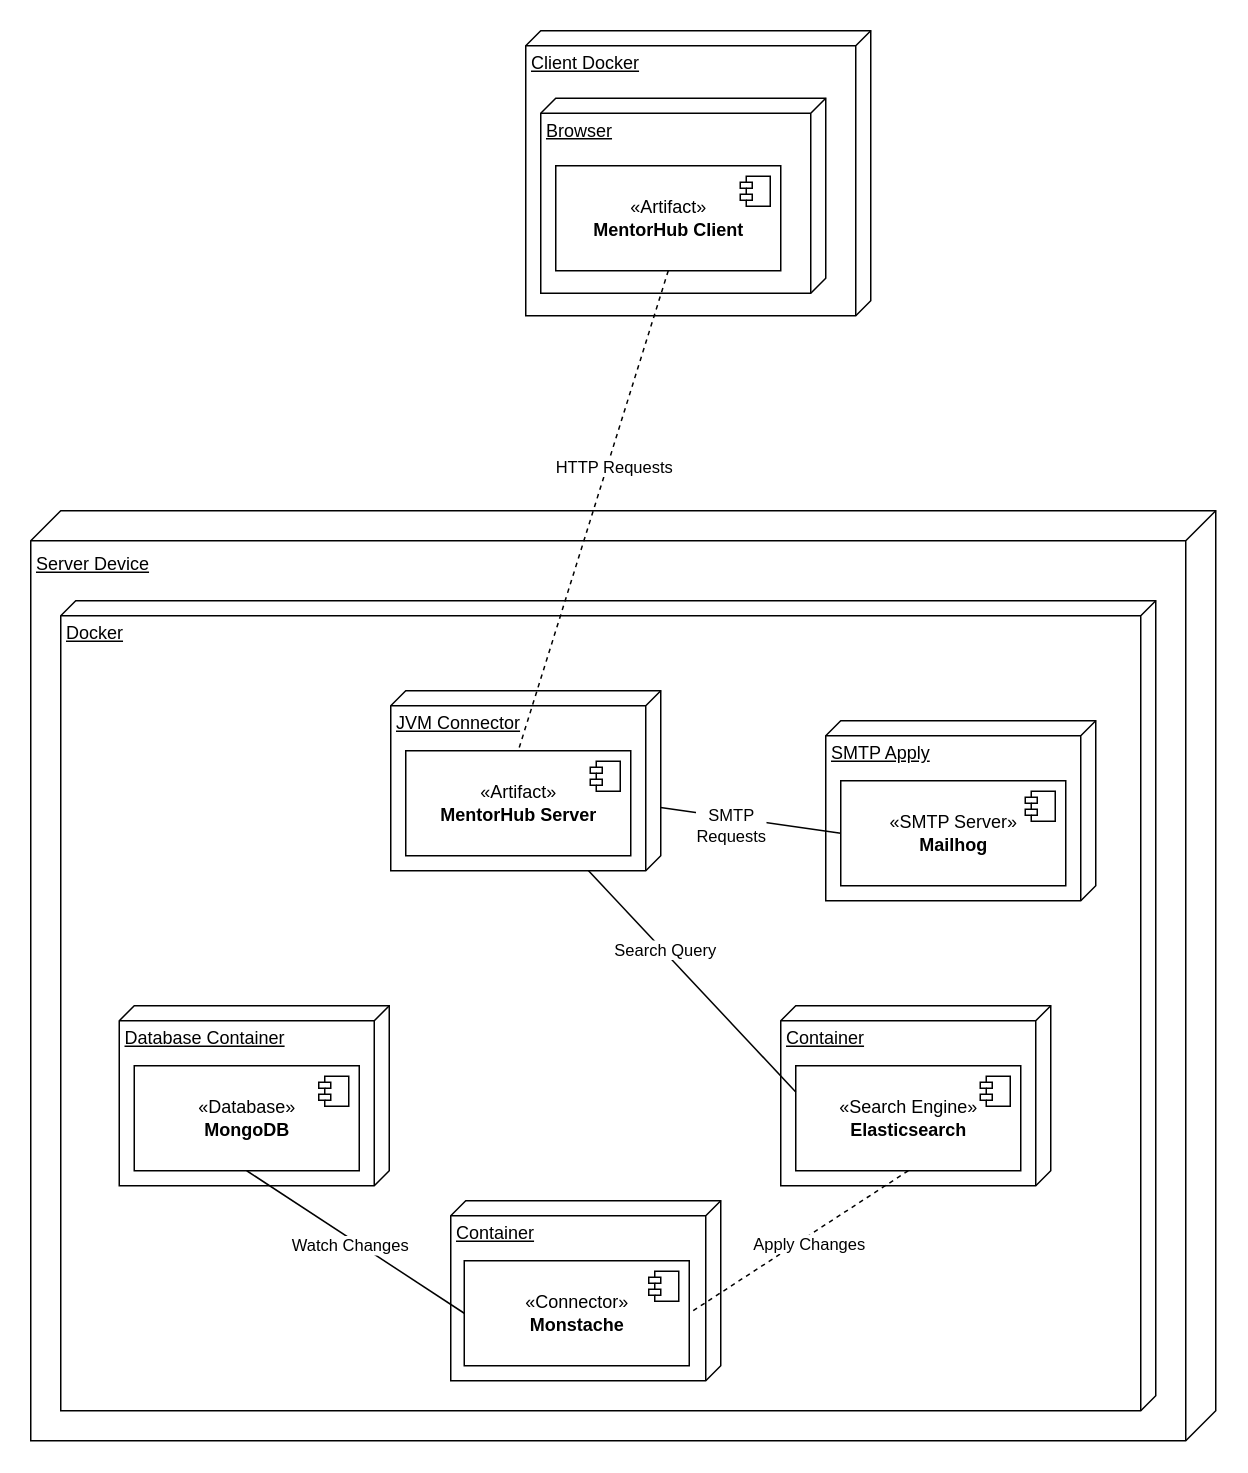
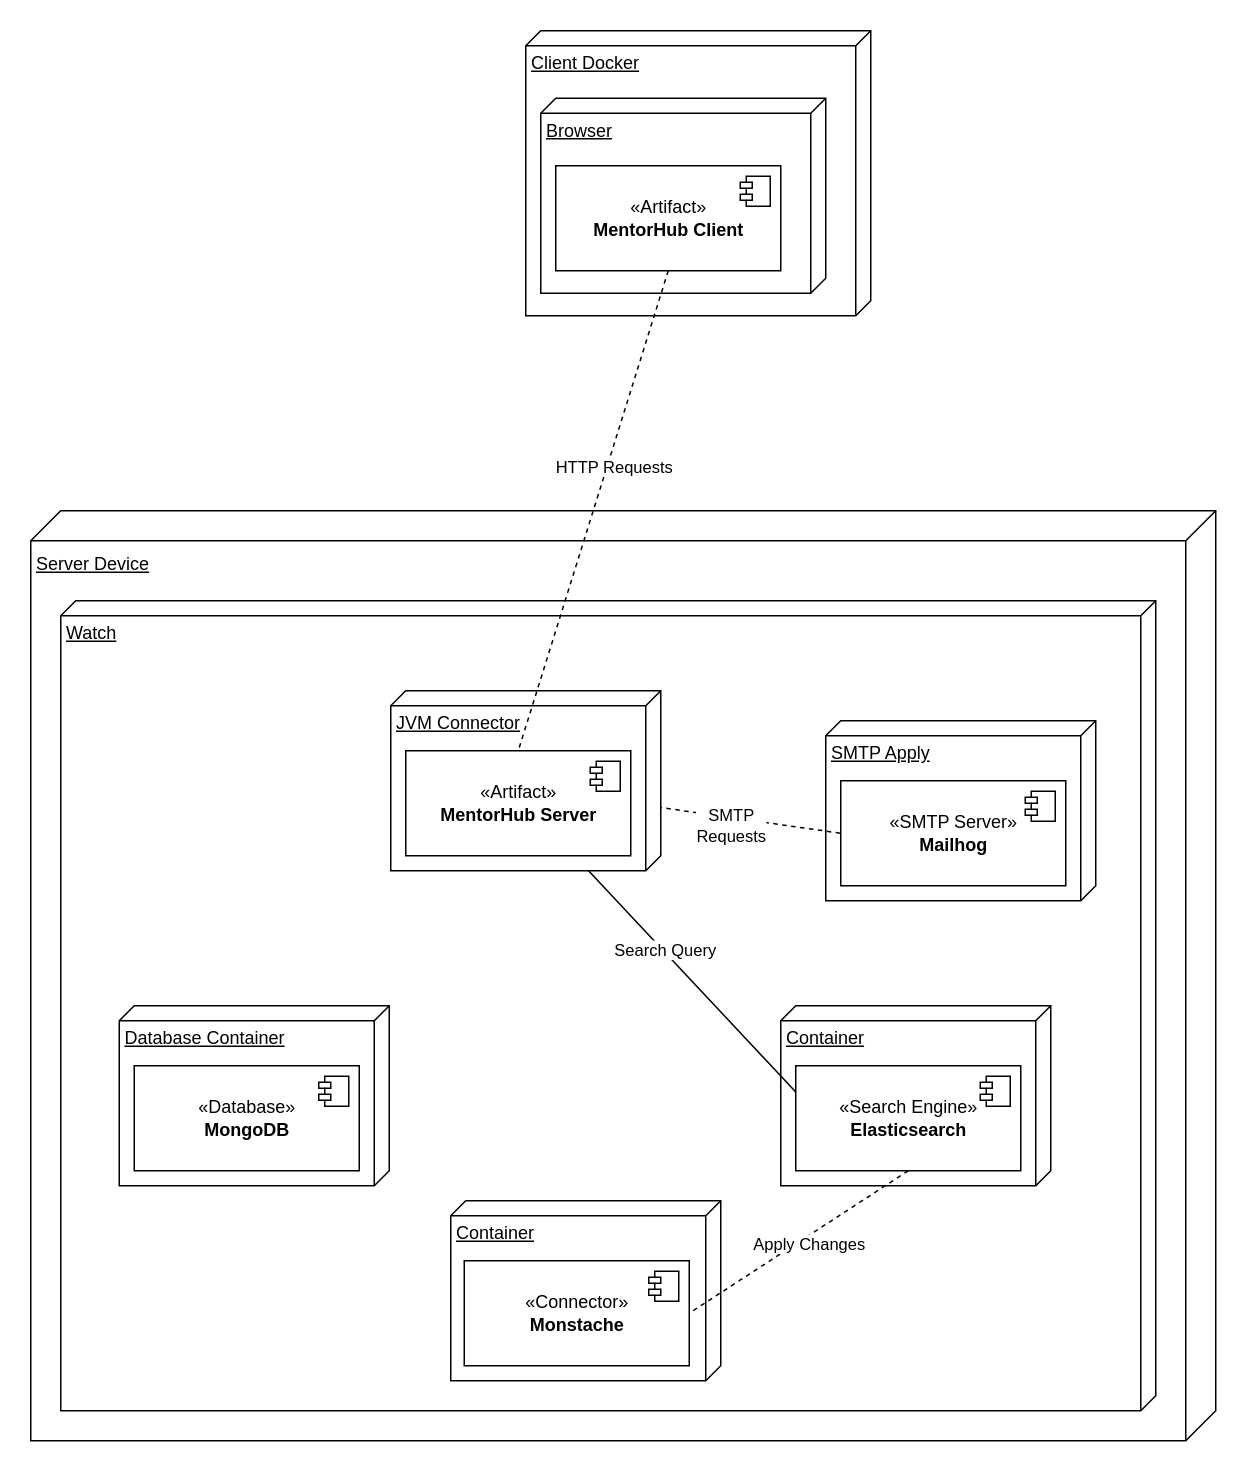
- <mxCell id="4" value="Docker" style="verticalAlign=top;align=left;spacingTop=8;spacingLeft=2;spacingRight=12;shape=cube;size=10;direction=south;fontStyle=4;html=1;" vertex="1" parent="2"><mxGeometry x="20" y="380" width="730" height="540" as="geometry" /></mxCell>
+ <mxCell id="4" value="Watch" style="verticalAlign=top;align=left;spacingTop=8;spacingLeft=2;spacingRight=12;shape=cube;size=10;direction=south;fontStyle=4;html=1;" vertex="1" parent="2"><mxGeometry x="20" y="380" width="730" height="540" as="geometry" /></mxCell>
- <mxCell id="32" style="rounded=0;sketch=0;jumpStyle=none;orthogonalLoop=1;jettySize=auto;html=1;entryX=0;entryY=0.5;entryDx=0;entryDy=0;startArrow=none;startFill=0;endArrow=none;endFill=0;strokeColor=#000000;exitX=1;exitY=0.5;exitDx=0;exitDy=0;" edge="1" parent="2" source="36" target="24"><mxGeometry x="59" y="440" as="geometry" /></mxCell>
+ <mxCell id="32" style="rounded=0;sketch=0;jumpStyle=none;orthogonalLoop=1;jettySize=auto;html=1;entryX=0;entryY=0.5;entryDx=0;entryDy=0;startArrow=none;startFill=0;endArrow=none;endFill=0;strokeColor=#000000;exitX=1;exitY=0.5;exitDx=0;exitDy=0;dashed=1;" edge="1" parent="2" source="36" target="24"><mxGeometry x="59" y="440" as="geometry" /></mxCell>
- <mxCell id="26" style="rounded=0;sketch=0;jumpStyle=none;orthogonalLoop=1;jettySize=auto;html=1;entryX=0;entryY=0.5;entryDx=0;entryDy=0;startArrow=none;startFill=0;endArrow=none;endFill=0;strokeColor=#000000;exitX=0.5;exitY=1;exitDx=0;exitDy=0;" edge="1" parent="2" source="20" target="16"><mxGeometry x="59" y="440" as="geometry" /></mxCell>
- <mxCell id="27" value="Watch Changes" style="edgeLabel;html=1;align=center;verticalAlign=middle;resizable=0;points=[];" vertex="1" connectable="0" parent="26"><mxGeometry x="-0.034" y="-4" relative="1" as="geometry"><mxPoint as="offset" /></mxGeometry></mxCell>
